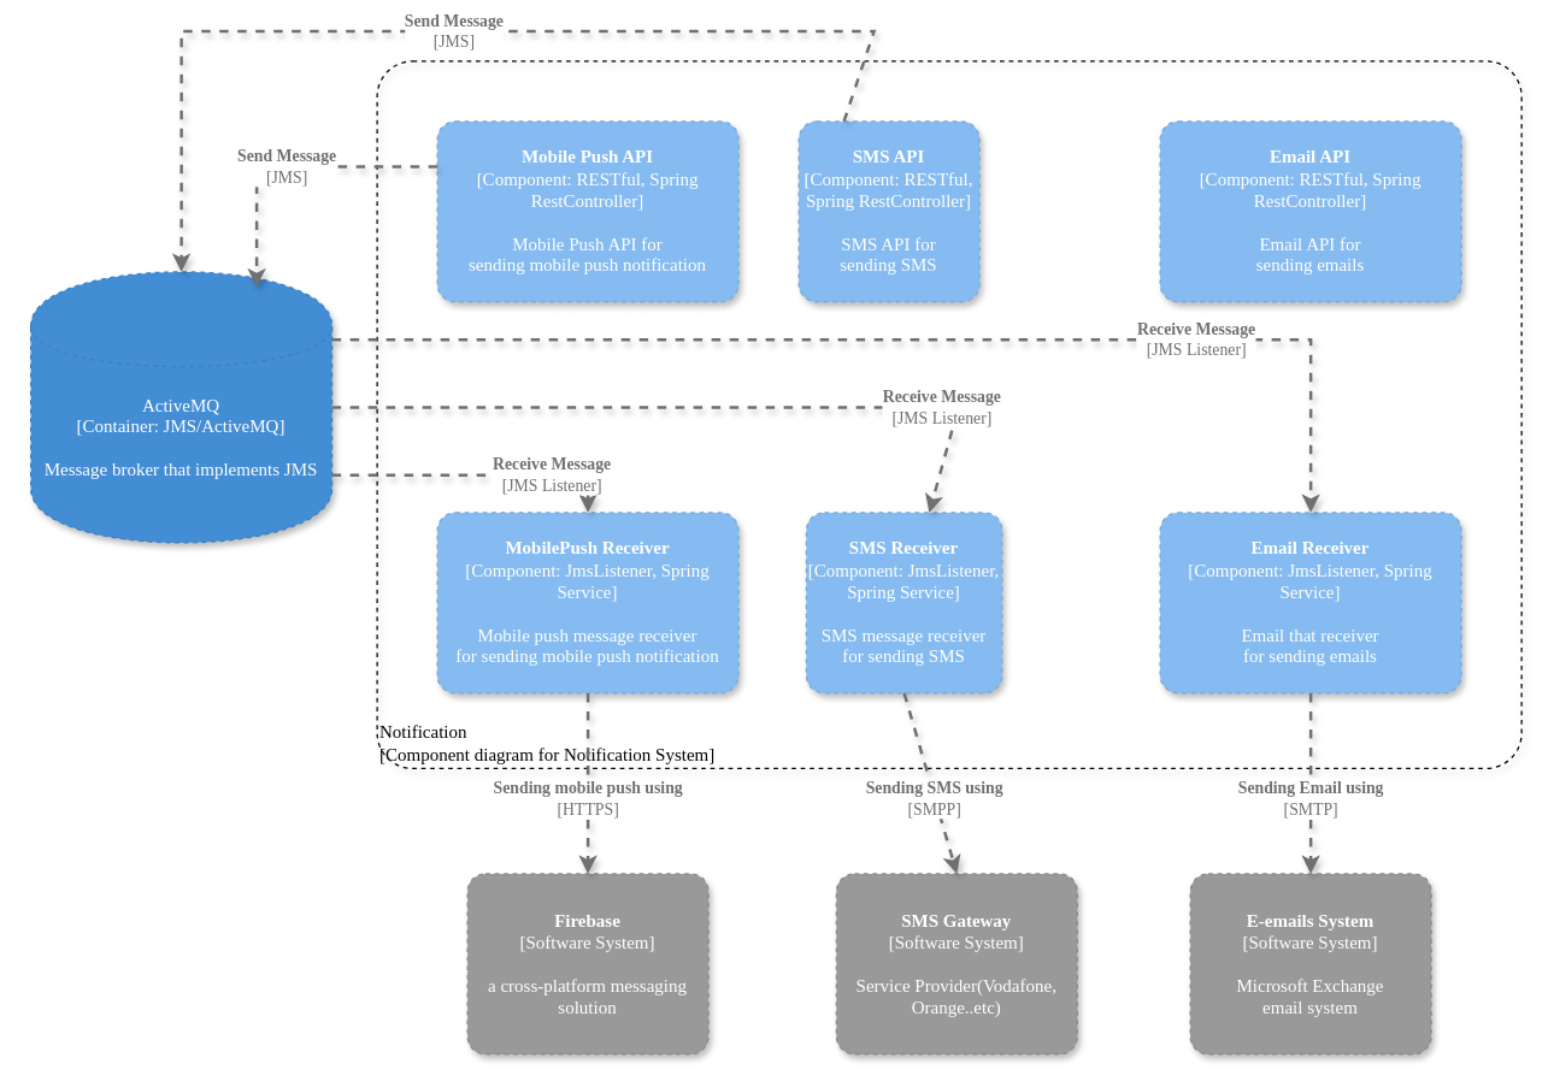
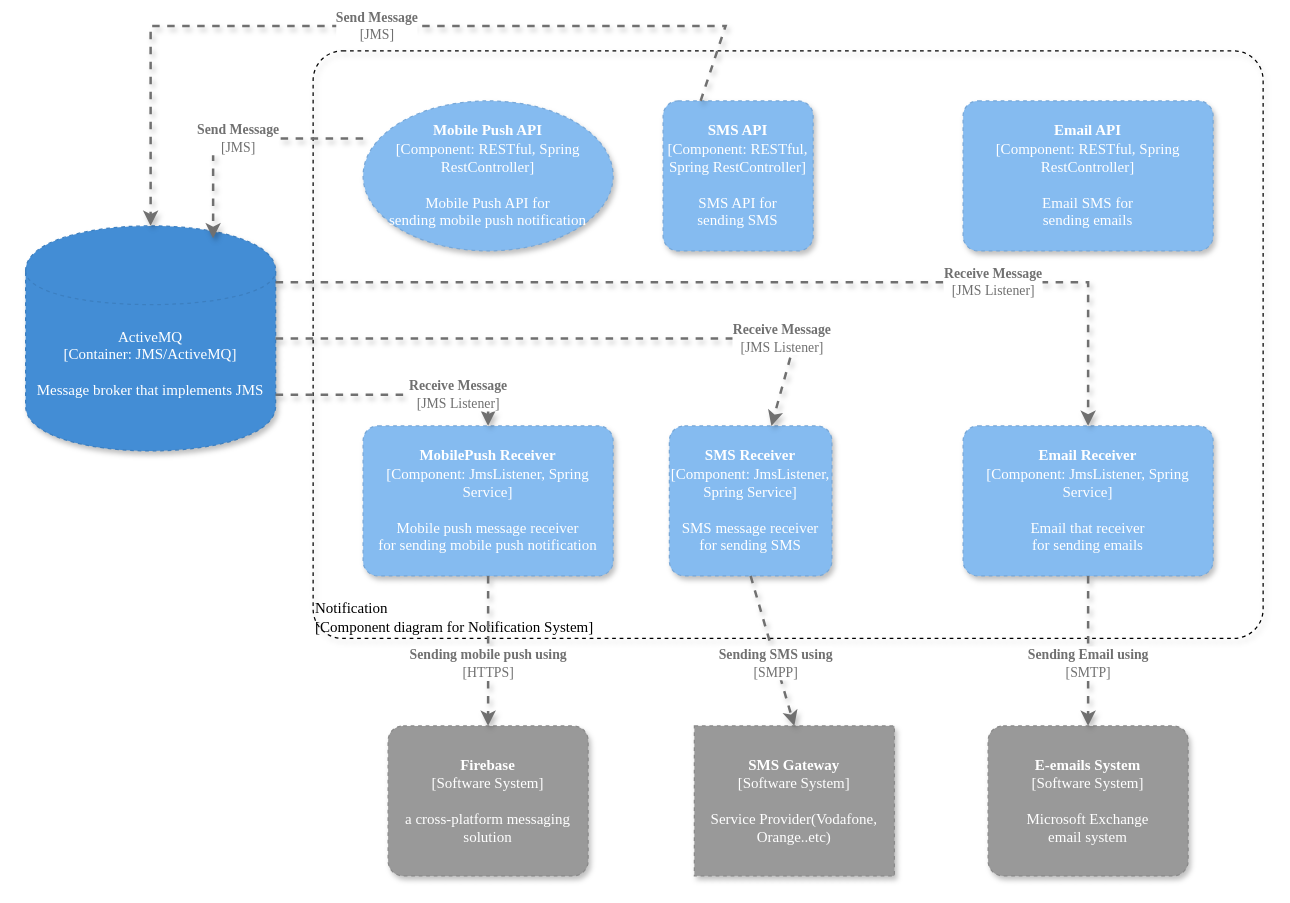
- <mxCell id="5" value="&lt;b&gt;Mobile Push API&lt;/b&gt;&lt;div&gt;[Component: RESTful, Spring RestController]&lt;/div&gt;&lt;br&gt;&lt;div&gt;Mobile Push API for&#10;sending mobile push notification&lt;/div&gt;" style="rounded=1;whiteSpace=wrap;html=1;labelBackgroundColor=none;fontColor=#ffffff;align=center;arcSize=10;metaEdit=1;metaData={&quot;c4Type&quot;:{&quot;editable&quot;:false}};points=[[0.25,0,0],[0.5,0,0],[0.75,0,0],[1,0.25,0],[1,0.5,0],[1,0.75,0],[0.75,1,0],[0.5,1,0],[0.25,1,0],[0,0.75,0],[0,0.5,0],[0,0.25,0]];dashed=1;fillColor=#85BBF0;strokeColor=#78A8D8;shadow=1;fontFamily=Comic Sans MS;" vertex="1" parent="1"><mxGeometry x="290" y="80" width="200" height="120" as="geometry" /></mxCell>
+ <mxCell id="5" value="&lt;b&gt;Mobile Push API&lt;/b&gt;&lt;div&gt;[Component: RESTful, Spring RestController]&lt;/div&gt;&lt;br&gt;&lt;div&gt;Mobile Push API for&#10;sending mobile push notification&lt;/div&gt;" style="ellipse;whiteSpace=wrap;html=1;labelBackgroundColor=none;fontColor=#ffffff;align=center;arcSize=10;metaEdit=1;metaData={&quot;c4Type&quot;:{&quot;editable&quot;:false}};points=[[0.25,0,0],[0.5,0,0],[0.75,0,0],[1,0.25,0],[1,0.5,0],[1,0.75,0],[0.75,1,0],[0.5,1,0],[0.25,1,0],[0,0.75,0],[0,0.5,0],[0,0.25,0]];dashed=1;fillColor=#85BBF0;strokeColor=#78A8D8;shadow=1;fontFamily=Comic Sans MS;" vertex="1" parent="1"><mxGeometry x="290" y="80" width="200" height="120" as="geometry" /></mxCell>
- <mxCell id="3" value="&lt;b&gt;Email API&lt;/b&gt;&lt;div&gt;[Component: RESTful, Spring RestController]&lt;/div&gt;&lt;br&gt;&lt;div&gt;Email API for&#10;sending emails&lt;/div&gt;" style="rounded=1;whiteSpace=wrap;html=1;labelBackgroundColor=none;fontColor=#ffffff;align=center;arcSize=10;metaEdit=1;metaData={&quot;c4Type&quot;:{&quot;editable&quot;:false}};points=[[0.25,0,0],[0.5,0,0],[0.75,0,0],[1,0.25,0],[1,0.5,0],[1,0.75,0],[0.75,1,0],[0.5,1,0],[0.25,1,0],[0,0.75,0],[0,0.5,0],[0,0.25,0]];dashed=1;fillColor=#85BBF0;strokeColor=#78A8D8;shadow=1;fontFamily=Comic Sans MS;" vertex="1" parent="1"><mxGeometry x="770" y="80" width="200" height="120" as="geometry" /></mxCell>
+ <mxCell id="3" value="&lt;b&gt;Email API&lt;/b&gt;&lt;div&gt;[Component: RESTful, Spring RestController]&lt;/div&gt;&lt;br&gt;&lt;div&gt;Email SMS for&#10;sending emails&lt;/div&gt;" style="rounded=1;whiteSpace=wrap;html=1;labelBackgroundColor=none;fontColor=#ffffff;align=center;arcSize=10;metaEdit=1;metaData={&quot;c4Type&quot;:{&quot;editable&quot;:false}};points=[[0.25,0,0],[0.5,0,0],[0.75,0,0],[1,0.25,0],[1,0.5,0],[1,0.75,0],[0.75,1,0],[0.5,1,0],[0.25,1,0],[0,0.75,0],[0,0.5,0],[0,0.25,0]];dashed=1;fillColor=#85BBF0;strokeColor=#78A8D8;shadow=1;fontFamily=Comic Sans MS;" vertex="1" parent="1"><mxGeometry x="770" y="80" width="200" height="120" as="geometry" /></mxCell>
- <mxCell id="17" value="&lt;b&gt;SMS Gateway&lt;/b&gt;&lt;div&gt;[Software System]&lt;/div&gt;&lt;br&gt;&lt;div&gt;Service Provider(Vodafone, Orange..etc)&lt;/div&gt;" style="rounded=1;whiteSpace=wrap;html=1;labelBackgroundColor=none;fillColor=#999999;fontColor=#ffffff;align=center;arcSize=10;strokeColor=#8A8A8A;metaEdit=1;metaData={&quot;c4Type&quot;:{&quot;editable&quot;:false}};points=[[0.25,0,0],[0.5,0,0],[0.75,0,0],[1,0.25,0],[1,0.5,0],[1,0.75,0],[0.75,1,0],[0.5,1,0],[0.25,1,0],[0,0.75,0],[0,0.5,0],[0,0.25,0]];glass=0;dashed=1;shadow=1;fontFamily=Comic Sans MS;" vertex="1" parent="1"><mxGeometry x="555" y="580" width="160" height="120" as="geometry" /></mxCell>
+ <mxCell id="17" value="&lt;b&gt;SMS Gateway&lt;/b&gt;&lt;div&gt;[Software System]&lt;/div&gt;&lt;br&gt;&lt;div&gt;Service Provider(Vodafone, Orange..etc)&lt;/div&gt;" style="whiteSpace=wrap;html=1;labelBackgroundColor=none;fillColor=#999999;fontColor=#ffffff;align=center;arcSize=10;strokeColor=#8A8A8A;metaEdit=1;metaData={&quot;c4Type&quot;:{&quot;editable&quot;:false}};points=[[0.25,0,0],[0.5,0,0],[0.75,0,0],[1,0.25,0],[1,0.5,0],[1,0.75,0],[0.75,1,0],[0.5,1,0],[0.25,1,0],[0,0.75,0],[0,0.5,0],[0,0.25,0]];glass=0;dashed=1;shadow=1;fontFamily=Comic Sans MS;rounded=0;" vertex="1" parent="1"><mxGeometry x="555" y="580" width="160" height="120" as="geometry" /></mxCell>
